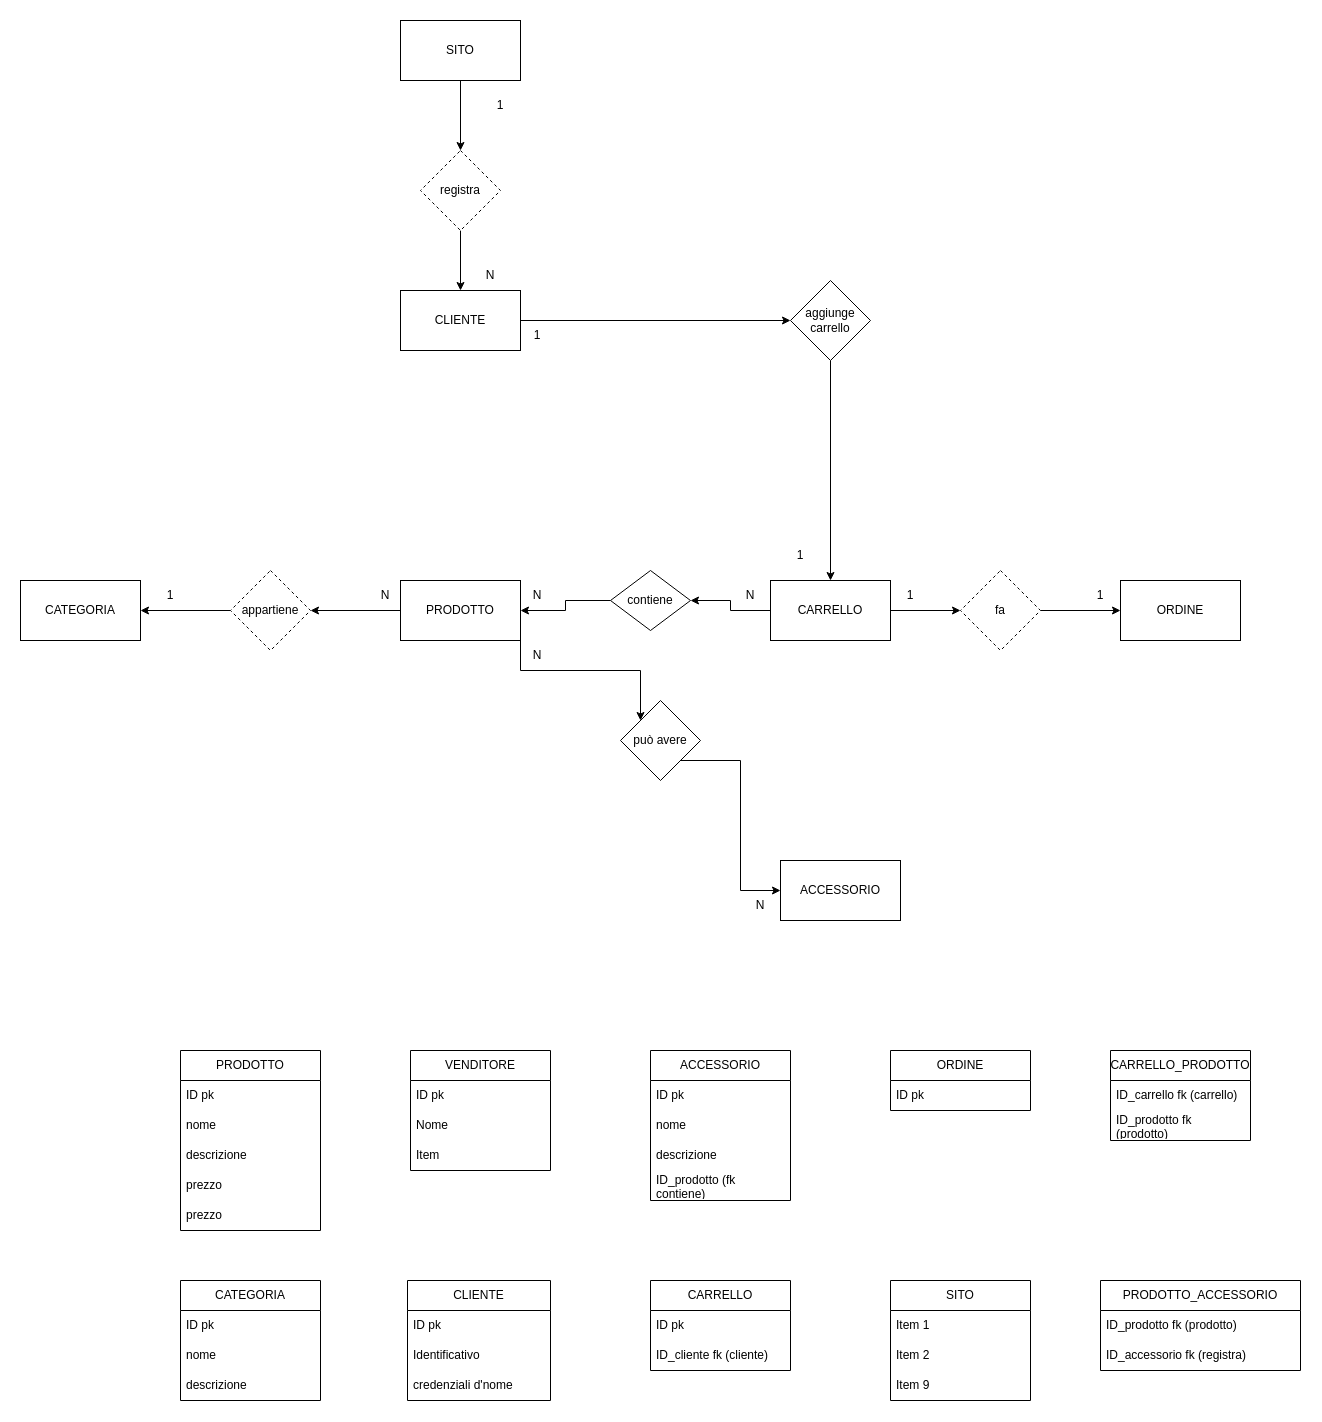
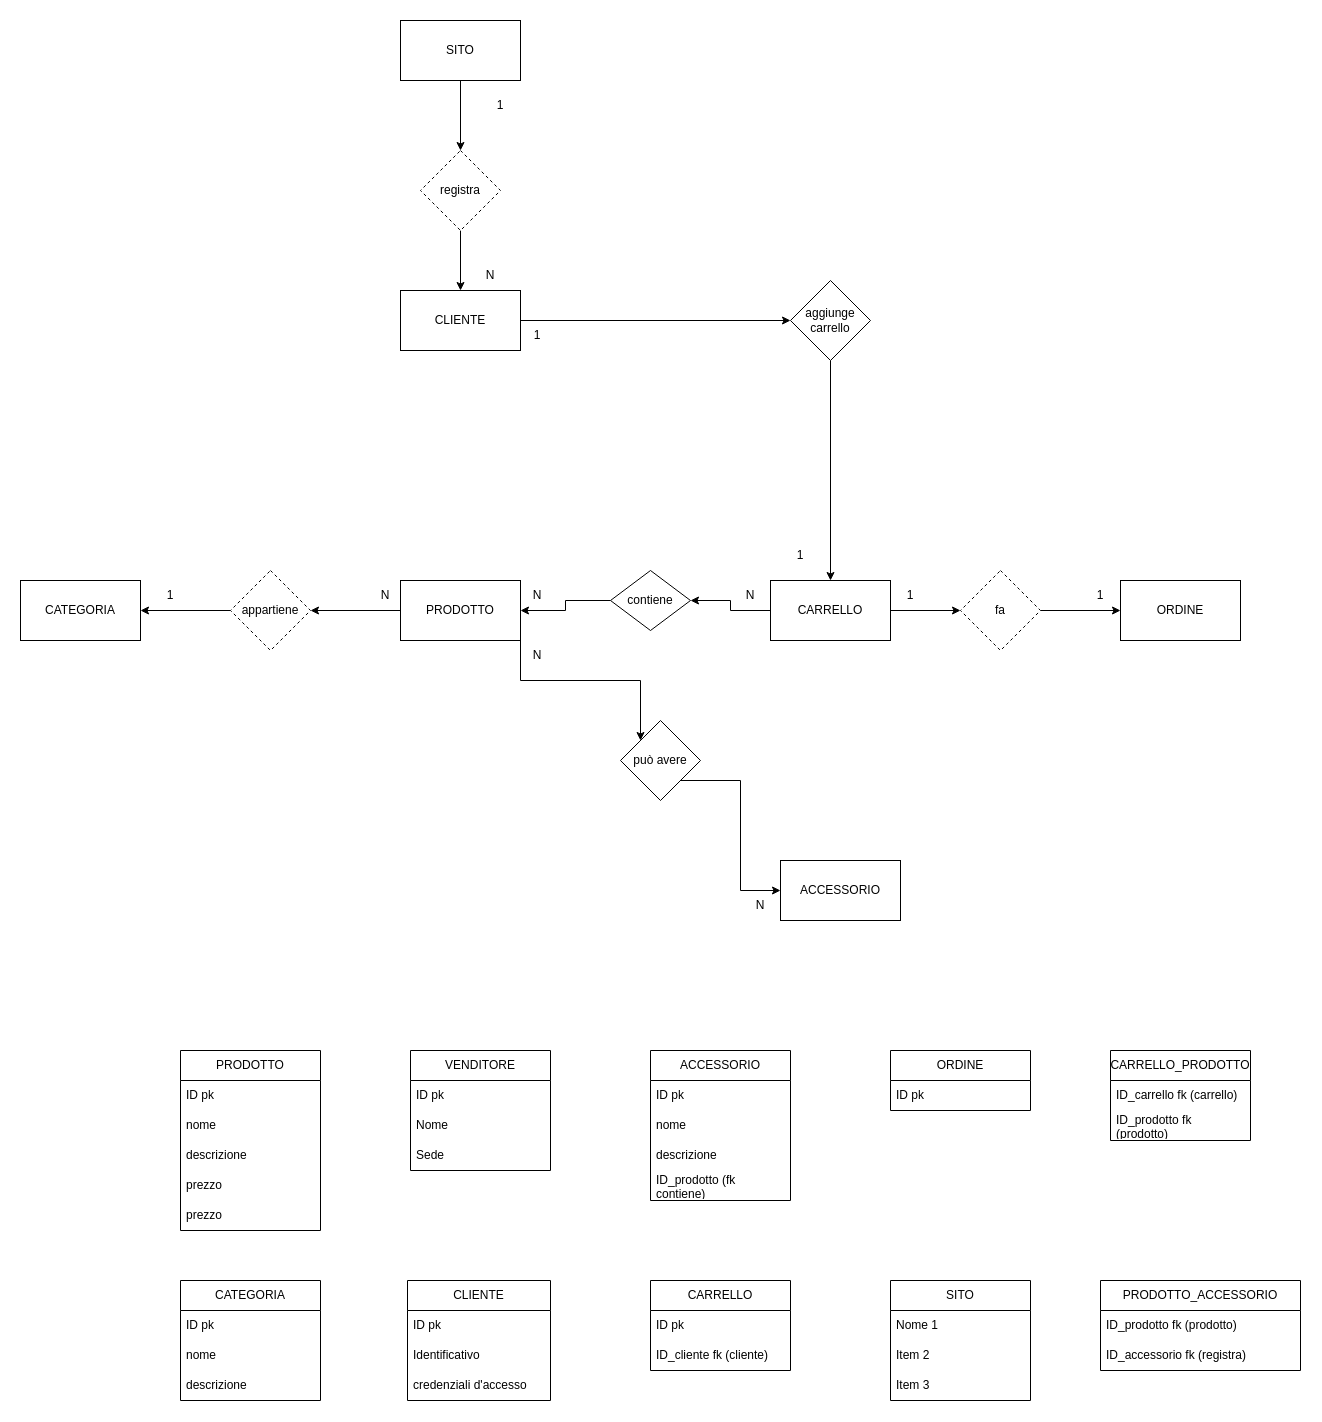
- <mxCell id="23" value="può avere" style="rhombus;whiteSpace=wrap;html=1;" parent="1" vertex="1"><mxGeometry x="620" y="700" width="80" height="80" as="geometry" /></mxCell>
+ <mxCell id="23" value="può avere" style="rhombus;whiteSpace=wrap;html=1;" parent="1" vertex="1"><mxGeometry x="620" y="720" width="80" height="80" as="geometry" /></mxCell>
- <mxCell id="48" value="Item" style="text;strokeColor=none;fillColor=none;align=left;verticalAlign=middle;spacingLeft=4;spacingRight=4;overflow=hidden;points=[[0,0.5],[1,0.5]];portConstraint=eastwest;rotatable=0;whiteSpace=wrap;html=1;" parent="45" vertex="1"><mxGeometry y="90" width="140" height="30" as="geometry" /></mxCell>
+ <mxCell id="48" value="Sede" style="text;strokeColor=none;fillColor=none;align=left;verticalAlign=middle;spacingLeft=4;spacingRight=4;overflow=hidden;points=[[0,0.5],[1,0.5]];portConstraint=eastwest;rotatable=0;whiteSpace=wrap;html=1;" parent="45" vertex="1"><mxGeometry y="90" width="140" height="30" as="geometry" /></mxCell>
- <mxCell id="68" value="Item 1" style="text;strokeColor=none;fillColor=none;align=left;verticalAlign=middle;spacingLeft=4;spacingRight=4;overflow=hidden;points=[[0,0.5],[1,0.5]];portConstraint=eastwest;rotatable=0;whiteSpace=wrap;html=1;" parent="67" vertex="1"><mxGeometry y="30" width="140" height="30" as="geometry" /></mxCell>
+ <mxCell id="68" value="Nome 1" style="text;strokeColor=none;fillColor=none;align=left;verticalAlign=middle;spacingLeft=4;spacingRight=4;overflow=hidden;points=[[0,0.5],[1,0.5]];portConstraint=eastwest;rotatable=0;whiteSpace=wrap;html=1;" parent="67" vertex="1"><mxGeometry y="30" width="140" height="30" as="geometry" /></mxCell>
- <mxCell id="61" value="credenziali d'nome" style="text;strokeColor=none;fillColor=none;align=left;verticalAlign=middle;spacingLeft=4;spacingRight=4;overflow=hidden;points=[[0,0.5],[1,0.5]];portConstraint=eastwest;rotatable=0;whiteSpace=wrap;html=1;" parent="58" vertex="1"><mxGeometry y="90" width="143" height="30" as="geometry" /></mxCell>
+ <mxCell id="61" value="credenziali d'accesso" style="text;strokeColor=none;fillColor=none;align=left;verticalAlign=middle;spacingLeft=4;spacingRight=4;overflow=hidden;points=[[0,0.5],[1,0.5]];portConstraint=eastwest;rotatable=0;whiteSpace=wrap;html=1;" parent="58" vertex="1"><mxGeometry y="90" width="143" height="30" as="geometry" /></mxCell>
- <mxCell id="70" value="Item 9" style="text;strokeColor=none;fillColor=none;align=left;verticalAlign=middle;spacingLeft=4;spacingRight=4;overflow=hidden;points=[[0,0.5],[1,0.5]];portConstraint=eastwest;rotatable=0;whiteSpace=wrap;html=1;" parent="67" vertex="1"><mxGeometry y="90" width="140" height="30" as="geometry" /></mxCell>
+ <mxCell id="70" value="Item 3" style="text;strokeColor=none;fillColor=none;align=left;verticalAlign=middle;spacingLeft=4;spacingRight=4;overflow=hidden;points=[[0,0.5],[1,0.5]];portConstraint=eastwest;rotatable=0;whiteSpace=wrap;html=1;" parent="67" vertex="1"><mxGeometry y="90" width="140" height="30" as="geometry" /></mxCell>
